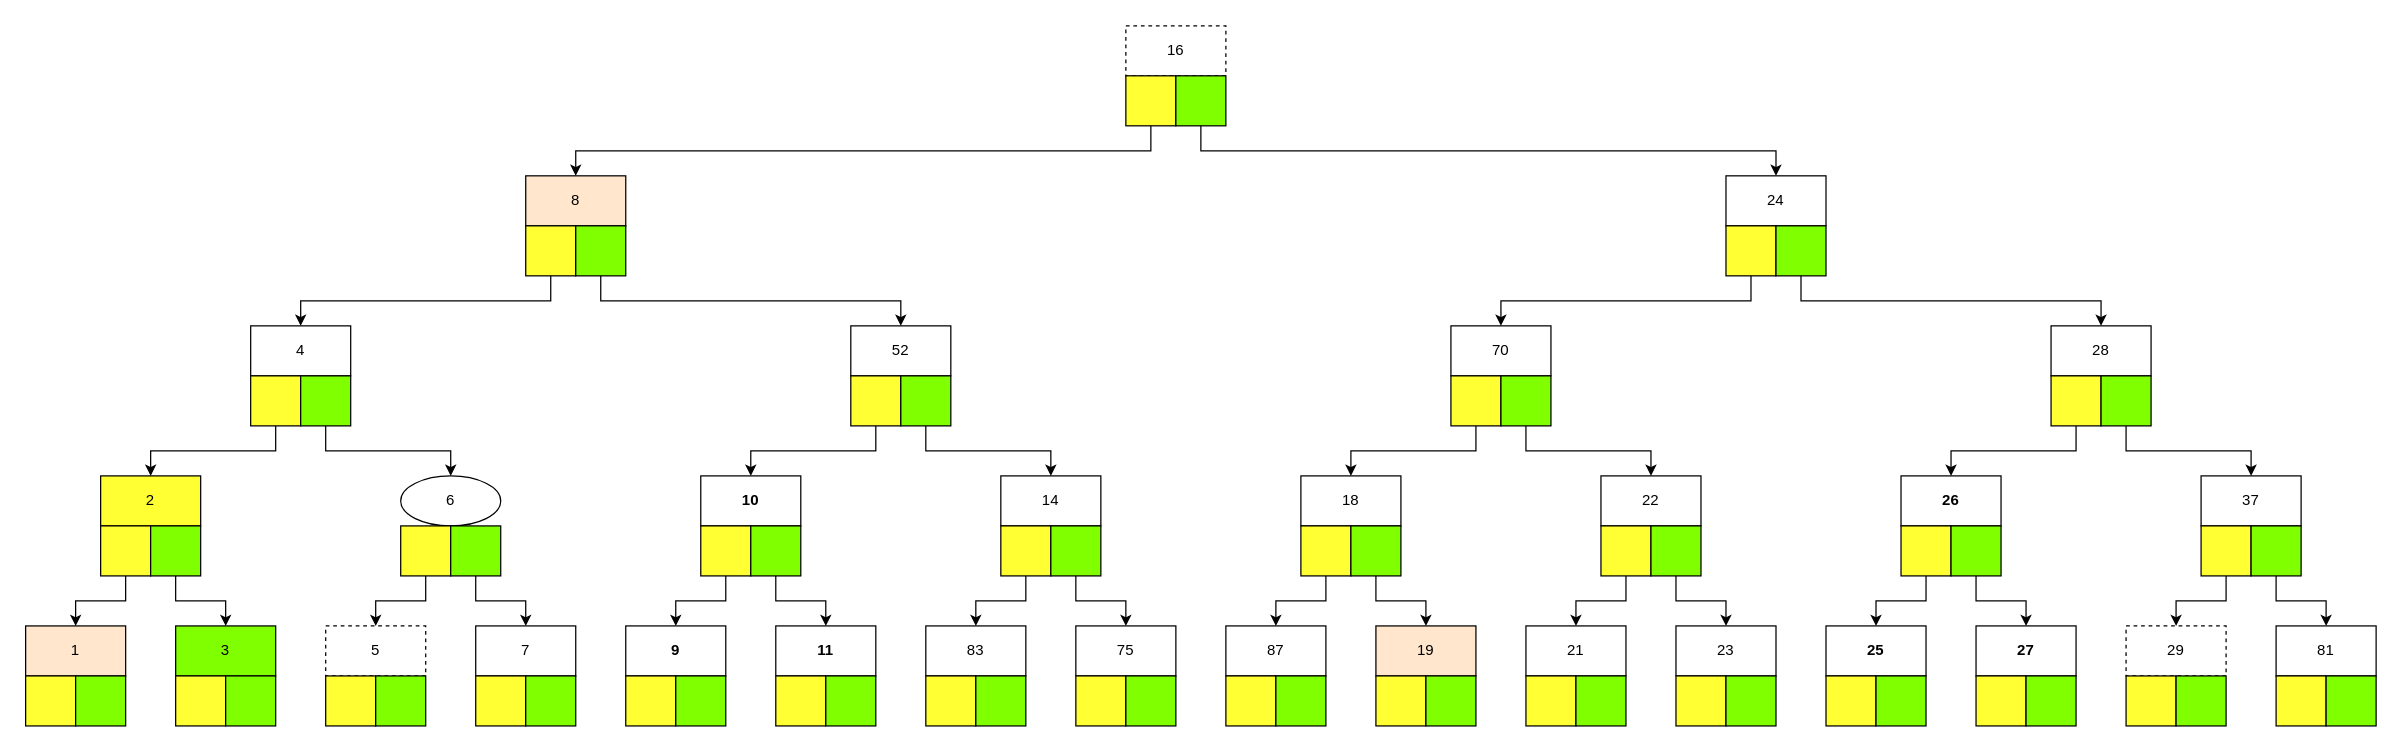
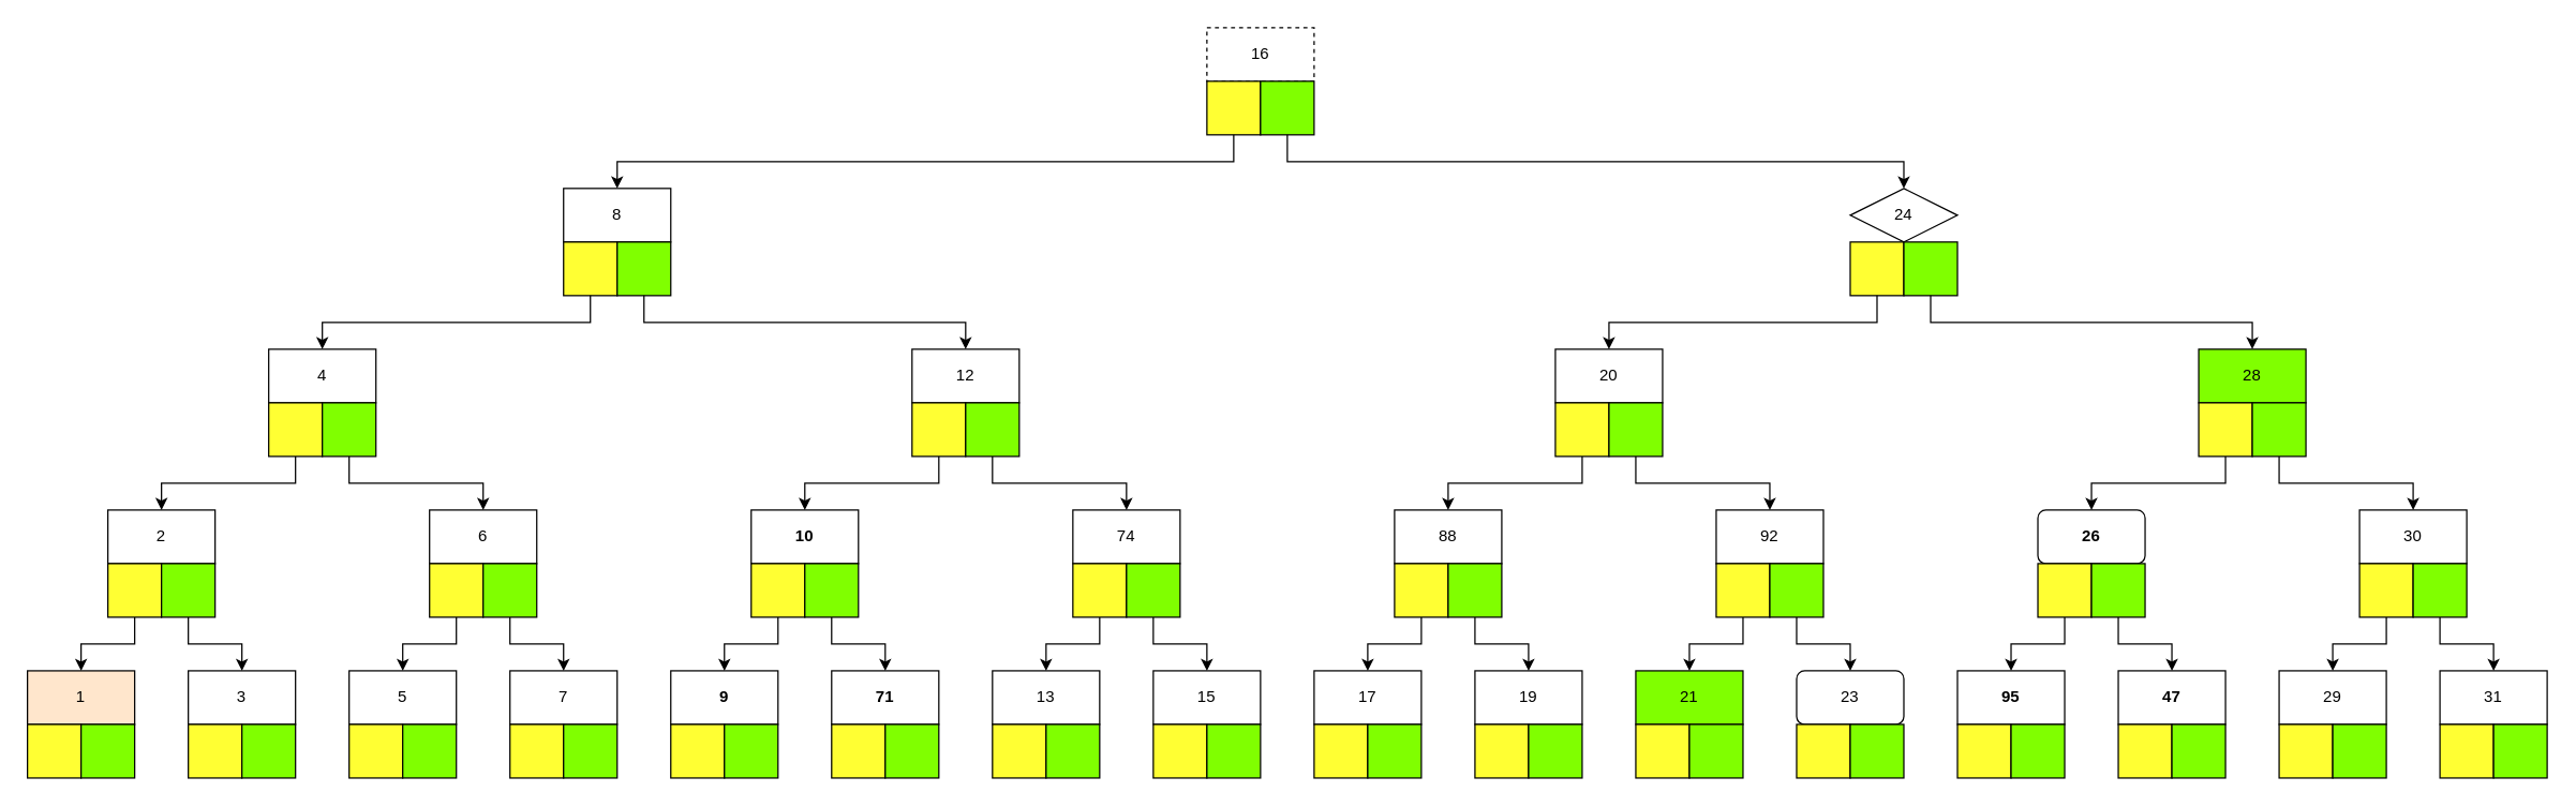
- <mxCell id="27" value="8" style="rounded=0;whiteSpace=wrap;html=1;fillColor=#ffe6cc;" vertex="1" parent="26"><mxGeometry width="80" height="40" as="geometry" /></mxCell>
+ <mxCell id="27" value="8" style="rounded=0;whiteSpace=wrap;html=1;" vertex="1" parent="26"><mxGeometry width="80" height="40" as="geometry" /></mxCell>
- <mxCell id="101" value="24" style="rounded=0;whiteSpace=wrap;html=1;" vertex="1" parent="100"><mxGeometry width="80" height="40" as="geometry" /></mxCell>
+ <mxCell id="101" value="24" style="rhombus;whiteSpace=wrap;html=1;" vertex="1" parent="100"><mxGeometry width="80" height="40" as="geometry" /></mxCell>
- <mxCell id="70" value="52" style="rounded=0;whiteSpace=wrap;html=1;" vertex="1" parent="69"><mxGeometry width="80" height="40" as="geometry" /></mxCell>
+ <mxCell id="70" value="12" style="rounded=0;whiteSpace=wrap;html=1;" vertex="1" parent="69"><mxGeometry width="80" height="40" as="geometry" /></mxCell>
- <mxCell id="85" value="70" style="rounded=0;whiteSpace=wrap;html=1;" vertex="1" parent="84"><mxGeometry width="80" height="40" as="geometry" /></mxCell>
+ <mxCell id="85" value="20" style="rounded=0;whiteSpace=wrap;html=1;" vertex="1" parent="84"><mxGeometry width="80" height="40" as="geometry" /></mxCell>
- <mxCell id="144" value="28" style="rounded=0;whiteSpace=wrap;html=1;" vertex="1" parent="143"><mxGeometry width="80" height="40" as="geometry" /></mxCell>
+ <mxCell id="144" value="28" style="rounded=0;whiteSpace=wrap;html=1;fillColor=#80ff00;" vertex="1" parent="143"><mxGeometry width="80" height="40" as="geometry" /></mxCell>
- <mxCell id="23" value="2" style="rounded=0;whiteSpace=wrap;html=1;fillColor=#ffff33;" vertex="1" parent="22"><mxGeometry width="80" height="40" as="geometry" /></mxCell>
+ <mxCell id="23" value="2" style="rounded=0;whiteSpace=wrap;html=1;" vertex="1" parent="22"><mxGeometry width="80" height="40" as="geometry" /></mxCell>
- <mxCell id="19" value="6" style="ellipse;whiteSpace=wrap;html=1;" vertex="1" parent="18"><mxGeometry width="80" height="40" as="geometry" /></mxCell>
+ <mxCell id="19" value="6" style="rounded=0;whiteSpace=wrap;html=1;" vertex="1" parent="18"><mxGeometry width="80" height="40" as="geometry" /></mxCell>
- <mxCell id="56" value="14" style="rounded=0;whiteSpace=wrap;html=1;" vertex="1" parent="55"><mxGeometry width="80" height="40" as="geometry" /></mxCell>
+ <mxCell id="56" value="74" style="rounded=0;whiteSpace=wrap;html=1;" vertex="1" parent="55"><mxGeometry width="80" height="40" as="geometry" /></mxCell>
- <mxCell id="97" value="18" style="rounded=0;whiteSpace=wrap;html=1;" vertex="1" parent="96"><mxGeometry width="80" height="40" as="geometry" /></mxCell>
+ <mxCell id="97" value="88" style="rounded=0;whiteSpace=wrap;html=1;" vertex="1" parent="96"><mxGeometry width="80" height="40" as="geometry" /></mxCell>
- <mxCell id="93" value="22" style="rounded=0;whiteSpace=wrap;html=1;" vertex="1" parent="92"><mxGeometry width="80" height="40" as="geometry" /></mxCell>
+ <mxCell id="93" value="92" style="rounded=0;whiteSpace=wrap;html=1;" vertex="1" parent="92"><mxGeometry width="80" height="40" as="geometry" /></mxCell>
- <mxCell id="105" value="26" style="rounded=0;whiteSpace=wrap;html=1;fontStyle=1" vertex="1" parent="104"><mxGeometry width="80" height="40" as="geometry" /></mxCell>
+ <mxCell id="105" value="26" style="whiteSpace=wrap;html=1;fontStyle=1;rounded=1;" vertex="1" parent="104"><mxGeometry width="80" height="40" as="geometry" /></mxCell>
- <mxCell id="130" value="37" style="rounded=0;whiteSpace=wrap;html=1;" vertex="1" parent="129"><mxGeometry width="80" height="40" as="geometry" /></mxCell>
+ <mxCell id="130" value="30" style="rounded=0;whiteSpace=wrap;html=1;" vertex="1" parent="129"><mxGeometry width="80" height="40" as="geometry" /></mxCell>
- <mxCell id="7" value="3" style="rounded=0;whiteSpace=wrap;html=1;fillColor=#80ff00;" vertex="1" parent="6"><mxGeometry width="80" height="40" as="geometry" /></mxCell>
+ <mxCell id="7" value="3" style="rounded=0;whiteSpace=wrap;html=1;" vertex="1" parent="6"><mxGeometry width="80" height="40" as="geometry" /></mxCell>
- <mxCell id="39" value="5" style="rounded=0;whiteSpace=wrap;html=1;dashed=1;" vertex="1" parent="38"><mxGeometry width="80" height="40" as="geometry" /></mxCell>
+ <mxCell id="39" value="5" style="rounded=0;whiteSpace=wrap;html=1;" vertex="1" parent="38"><mxGeometry width="80" height="40" as="geometry" /></mxCell>
- <mxCell id="43" value="11" style="rounded=0;whiteSpace=wrap;html=1;fontStyle=1" vertex="1" parent="42"><mxGeometry width="80" height="40" as="geometry" /></mxCell>
+ <mxCell id="43" value="71" style="rounded=0;whiteSpace=wrap;html=1;fontStyle=1" vertex="1" parent="42"><mxGeometry width="80" height="40" as="geometry" /></mxCell>
- <mxCell id="60" value="83" style="rounded=0;whiteSpace=wrap;html=1;" vertex="1" parent="59"><mxGeometry width="80" height="40" as="geometry" /></mxCell>
+ <mxCell id="60" value="13" style="rounded=0;whiteSpace=wrap;html=1;" vertex="1" parent="59"><mxGeometry width="80" height="40" as="geometry" /></mxCell>
- <mxCell id="64" value="75" style="rounded=0;whiteSpace=wrap;html=1;" vertex="1" parent="63"><mxGeometry width="80" height="40" as="geometry" /></mxCell>
+ <mxCell id="64" value="15" style="rounded=0;whiteSpace=wrap;html=1;" vertex="1" parent="63"><mxGeometry width="80" height="40" as="geometry" /></mxCell>
- <mxCell id="77" value="87" style="rounded=0;whiteSpace=wrap;html=1;" vertex="1" parent="76"><mxGeometry width="80" height="40" as="geometry" /></mxCell>
+ <mxCell id="77" value="17" style="rounded=0;whiteSpace=wrap;html=1;" vertex="1" parent="76"><mxGeometry width="80" height="40" as="geometry" /></mxCell>
- <mxCell id="81" value="19" style="rounded=0;whiteSpace=wrap;html=1;fillColor=#ffe6cc;" vertex="1" parent="80"><mxGeometry width="80" height="40" as="geometry" /></mxCell>
+ <mxCell id="81" value="19" style="rounded=0;whiteSpace=wrap;html=1;" vertex="1" parent="80"><mxGeometry width="80" height="40" as="geometry" /></mxCell>
- <mxCell id="113" value="21" style="rounded=0;whiteSpace=wrap;html=1;" vertex="1" parent="112"><mxGeometry width="80" height="40" as="geometry" /></mxCell>
+ <mxCell id="113" value="21" style="rounded=0;whiteSpace=wrap;html=1;fillColor=#80ff00;" vertex="1" parent="112"><mxGeometry width="80" height="40" as="geometry" /></mxCell>
- <mxCell id="89" value="23" style="rounded=0;whiteSpace=wrap;html=1;" vertex="1" parent="88"><mxGeometry width="80" height="40" as="geometry" /></mxCell>
+ <mxCell id="89" value="23" style="whiteSpace=wrap;html=1;rounded=1;" vertex="1" parent="88"><mxGeometry width="80" height="40" as="geometry" /></mxCell>
- <mxCell id="109" value="25" style="rounded=0;whiteSpace=wrap;html=1;fontStyle=1" vertex="1" parent="108"><mxGeometry width="80" height="40" as="geometry" /></mxCell>
+ <mxCell id="109" value="95" style="rounded=0;whiteSpace=wrap;html=1;fontStyle=1" vertex="1" parent="108"><mxGeometry width="80" height="40" as="geometry" /></mxCell>
- <mxCell id="117" value="27" style="rounded=0;whiteSpace=wrap;html=1;fontStyle=1" vertex="1" parent="116"><mxGeometry width="80" height="40" as="geometry" /></mxCell>
+ <mxCell id="117" value="47" style="rounded=0;whiteSpace=wrap;html=1;fontStyle=1" vertex="1" parent="116"><mxGeometry width="80" height="40" as="geometry" /></mxCell>
- <mxCell id="134" value="29" style="rounded=0;whiteSpace=wrap;html=1;dashed=1;" vertex="1" parent="133"><mxGeometry width="80" height="40" as="geometry" /></mxCell>
+ <mxCell id="134" value="29" style="rounded=0;whiteSpace=wrap;html=1;" vertex="1" parent="133"><mxGeometry width="80" height="40" as="geometry" /></mxCell>
- <mxCell id="138" value="81" style="rounded=0;whiteSpace=wrap;html=1;" vertex="1" parent="137"><mxGeometry width="80" height="40" as="geometry" /></mxCell>
+ <mxCell id="138" value="31" style="rounded=0;whiteSpace=wrap;html=1;" vertex="1" parent="137"><mxGeometry width="80" height="40" as="geometry" /></mxCell>
